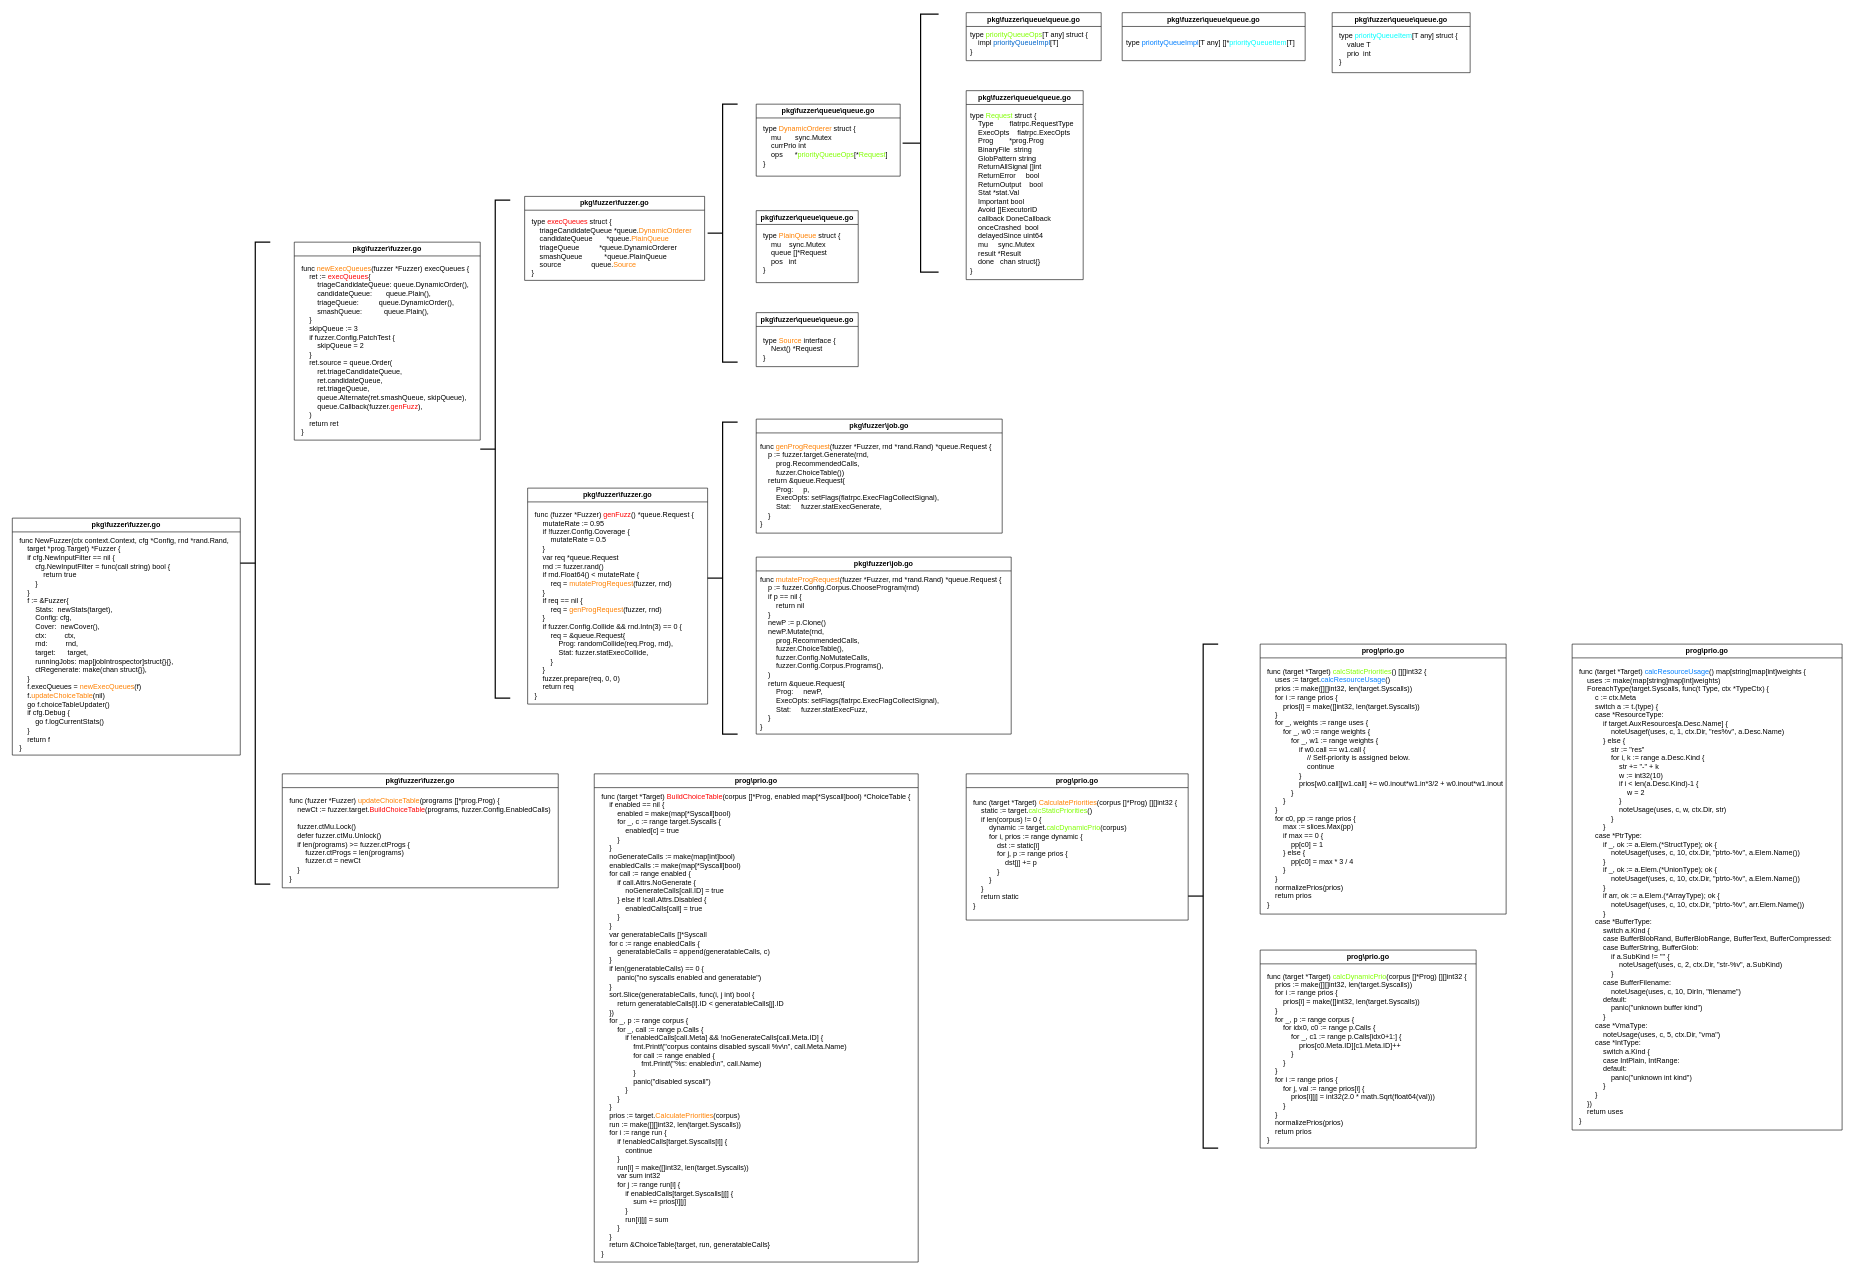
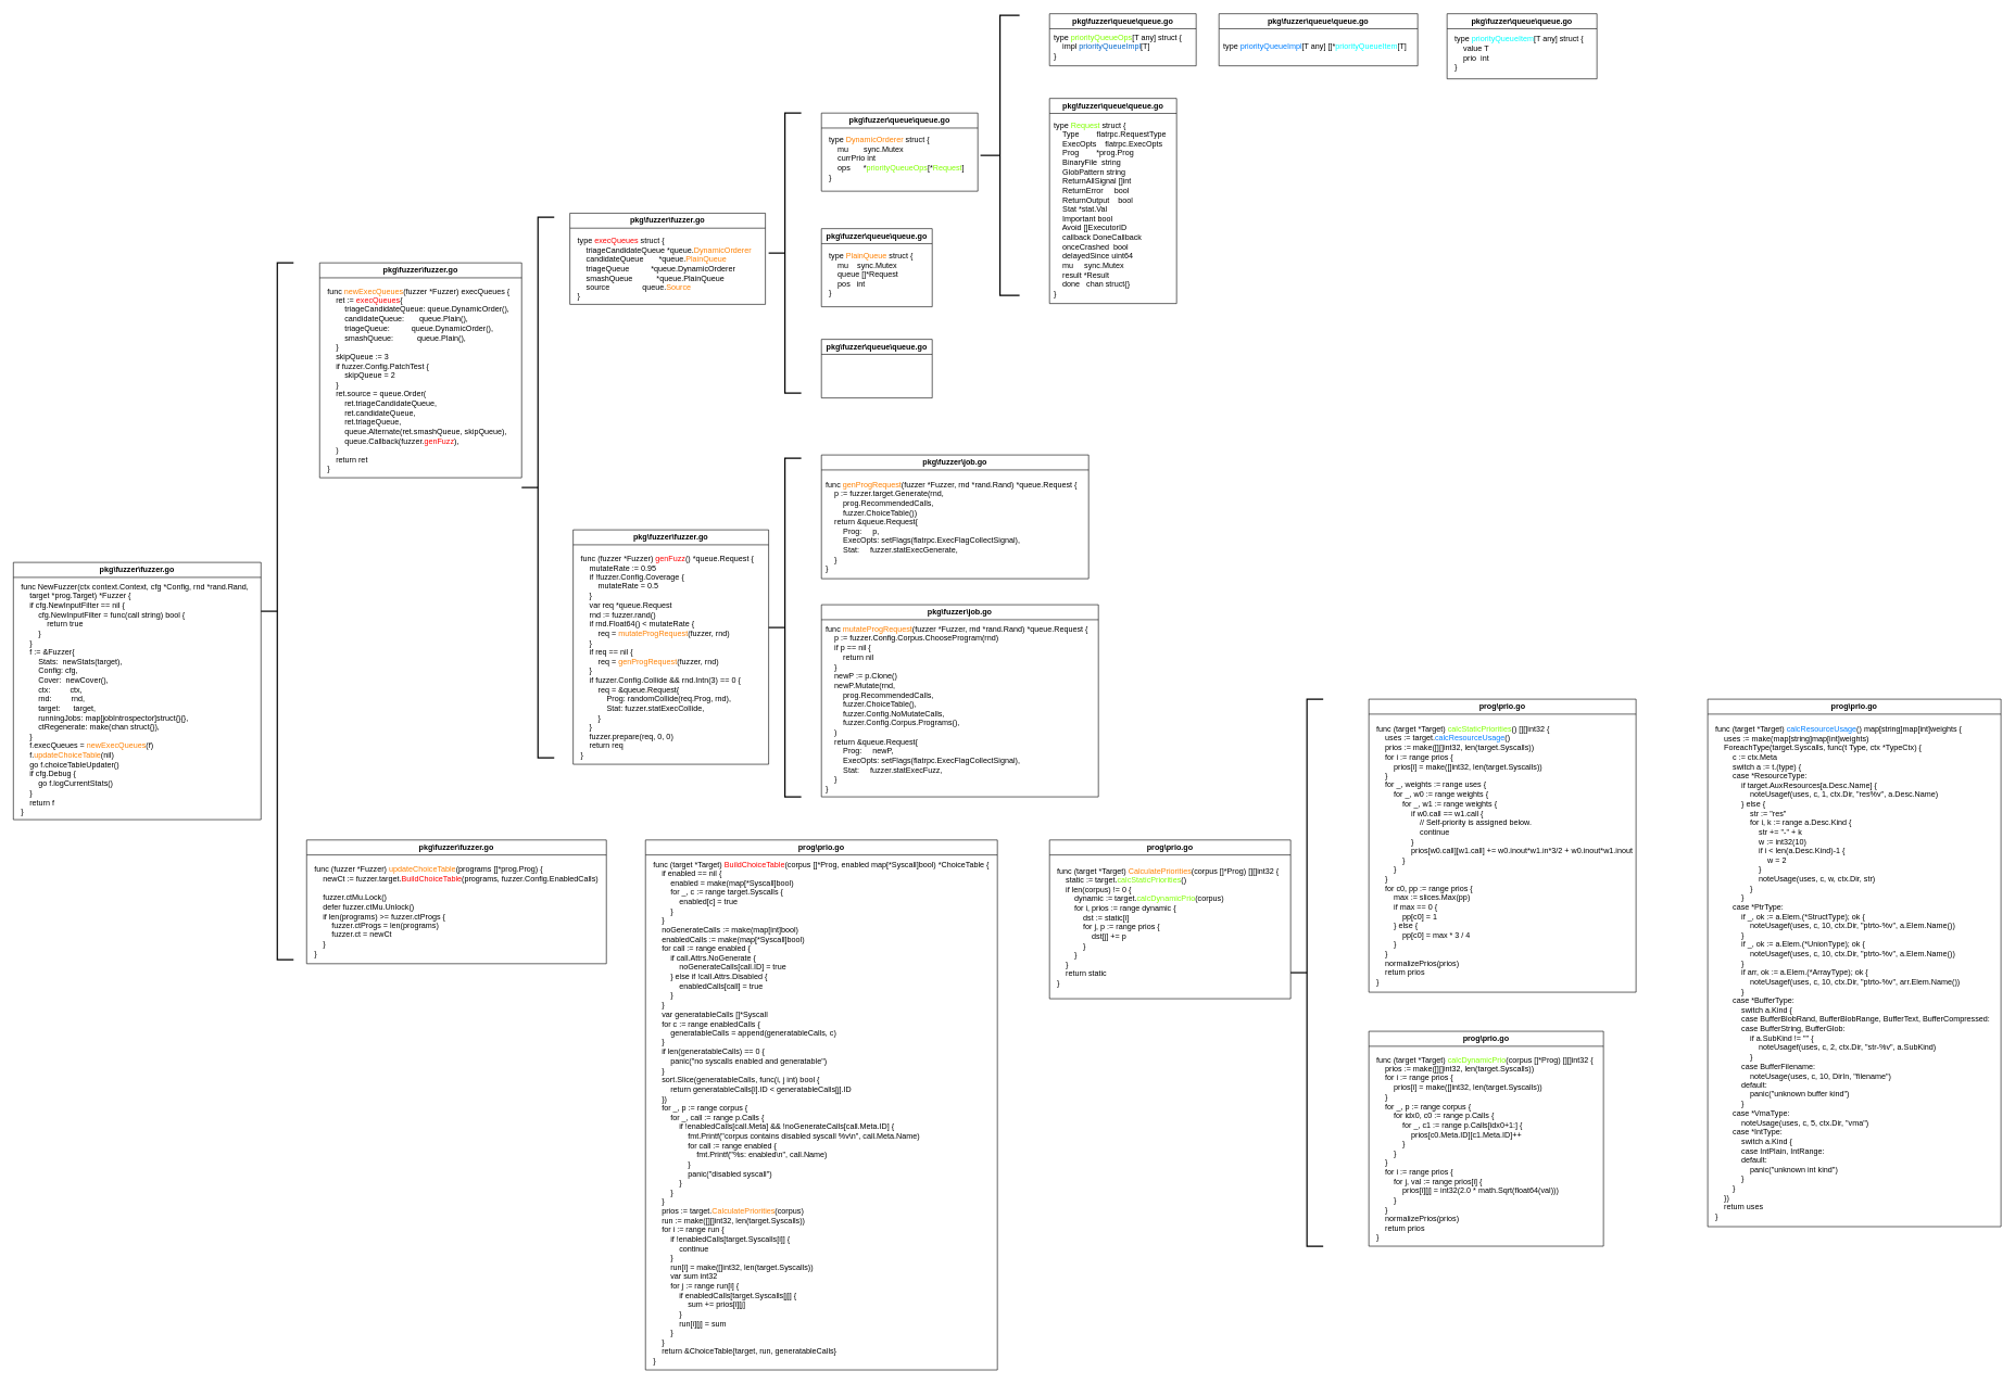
- <mxCell id="19" value="&lt;div&gt;type &lt;font style=&quot;color: rgb(255, 128, 0);&quot;&gt;Source&lt;/font&gt; interface {&lt;/div&gt;&lt;div&gt;&amp;nbsp; &amp;nbsp; Next() *Request&lt;/div&gt;&lt;div&gt;}&lt;/div&gt;" style="text;html=1;align=left;verticalAlign=middle;resizable=0;points=[];autosize=1;strokeColor=none;fillColor=none;" parent="18" vertex="1"><mxGeometry x="10" y="30" width="140" height="60" as="geometry" /></mxCell>
